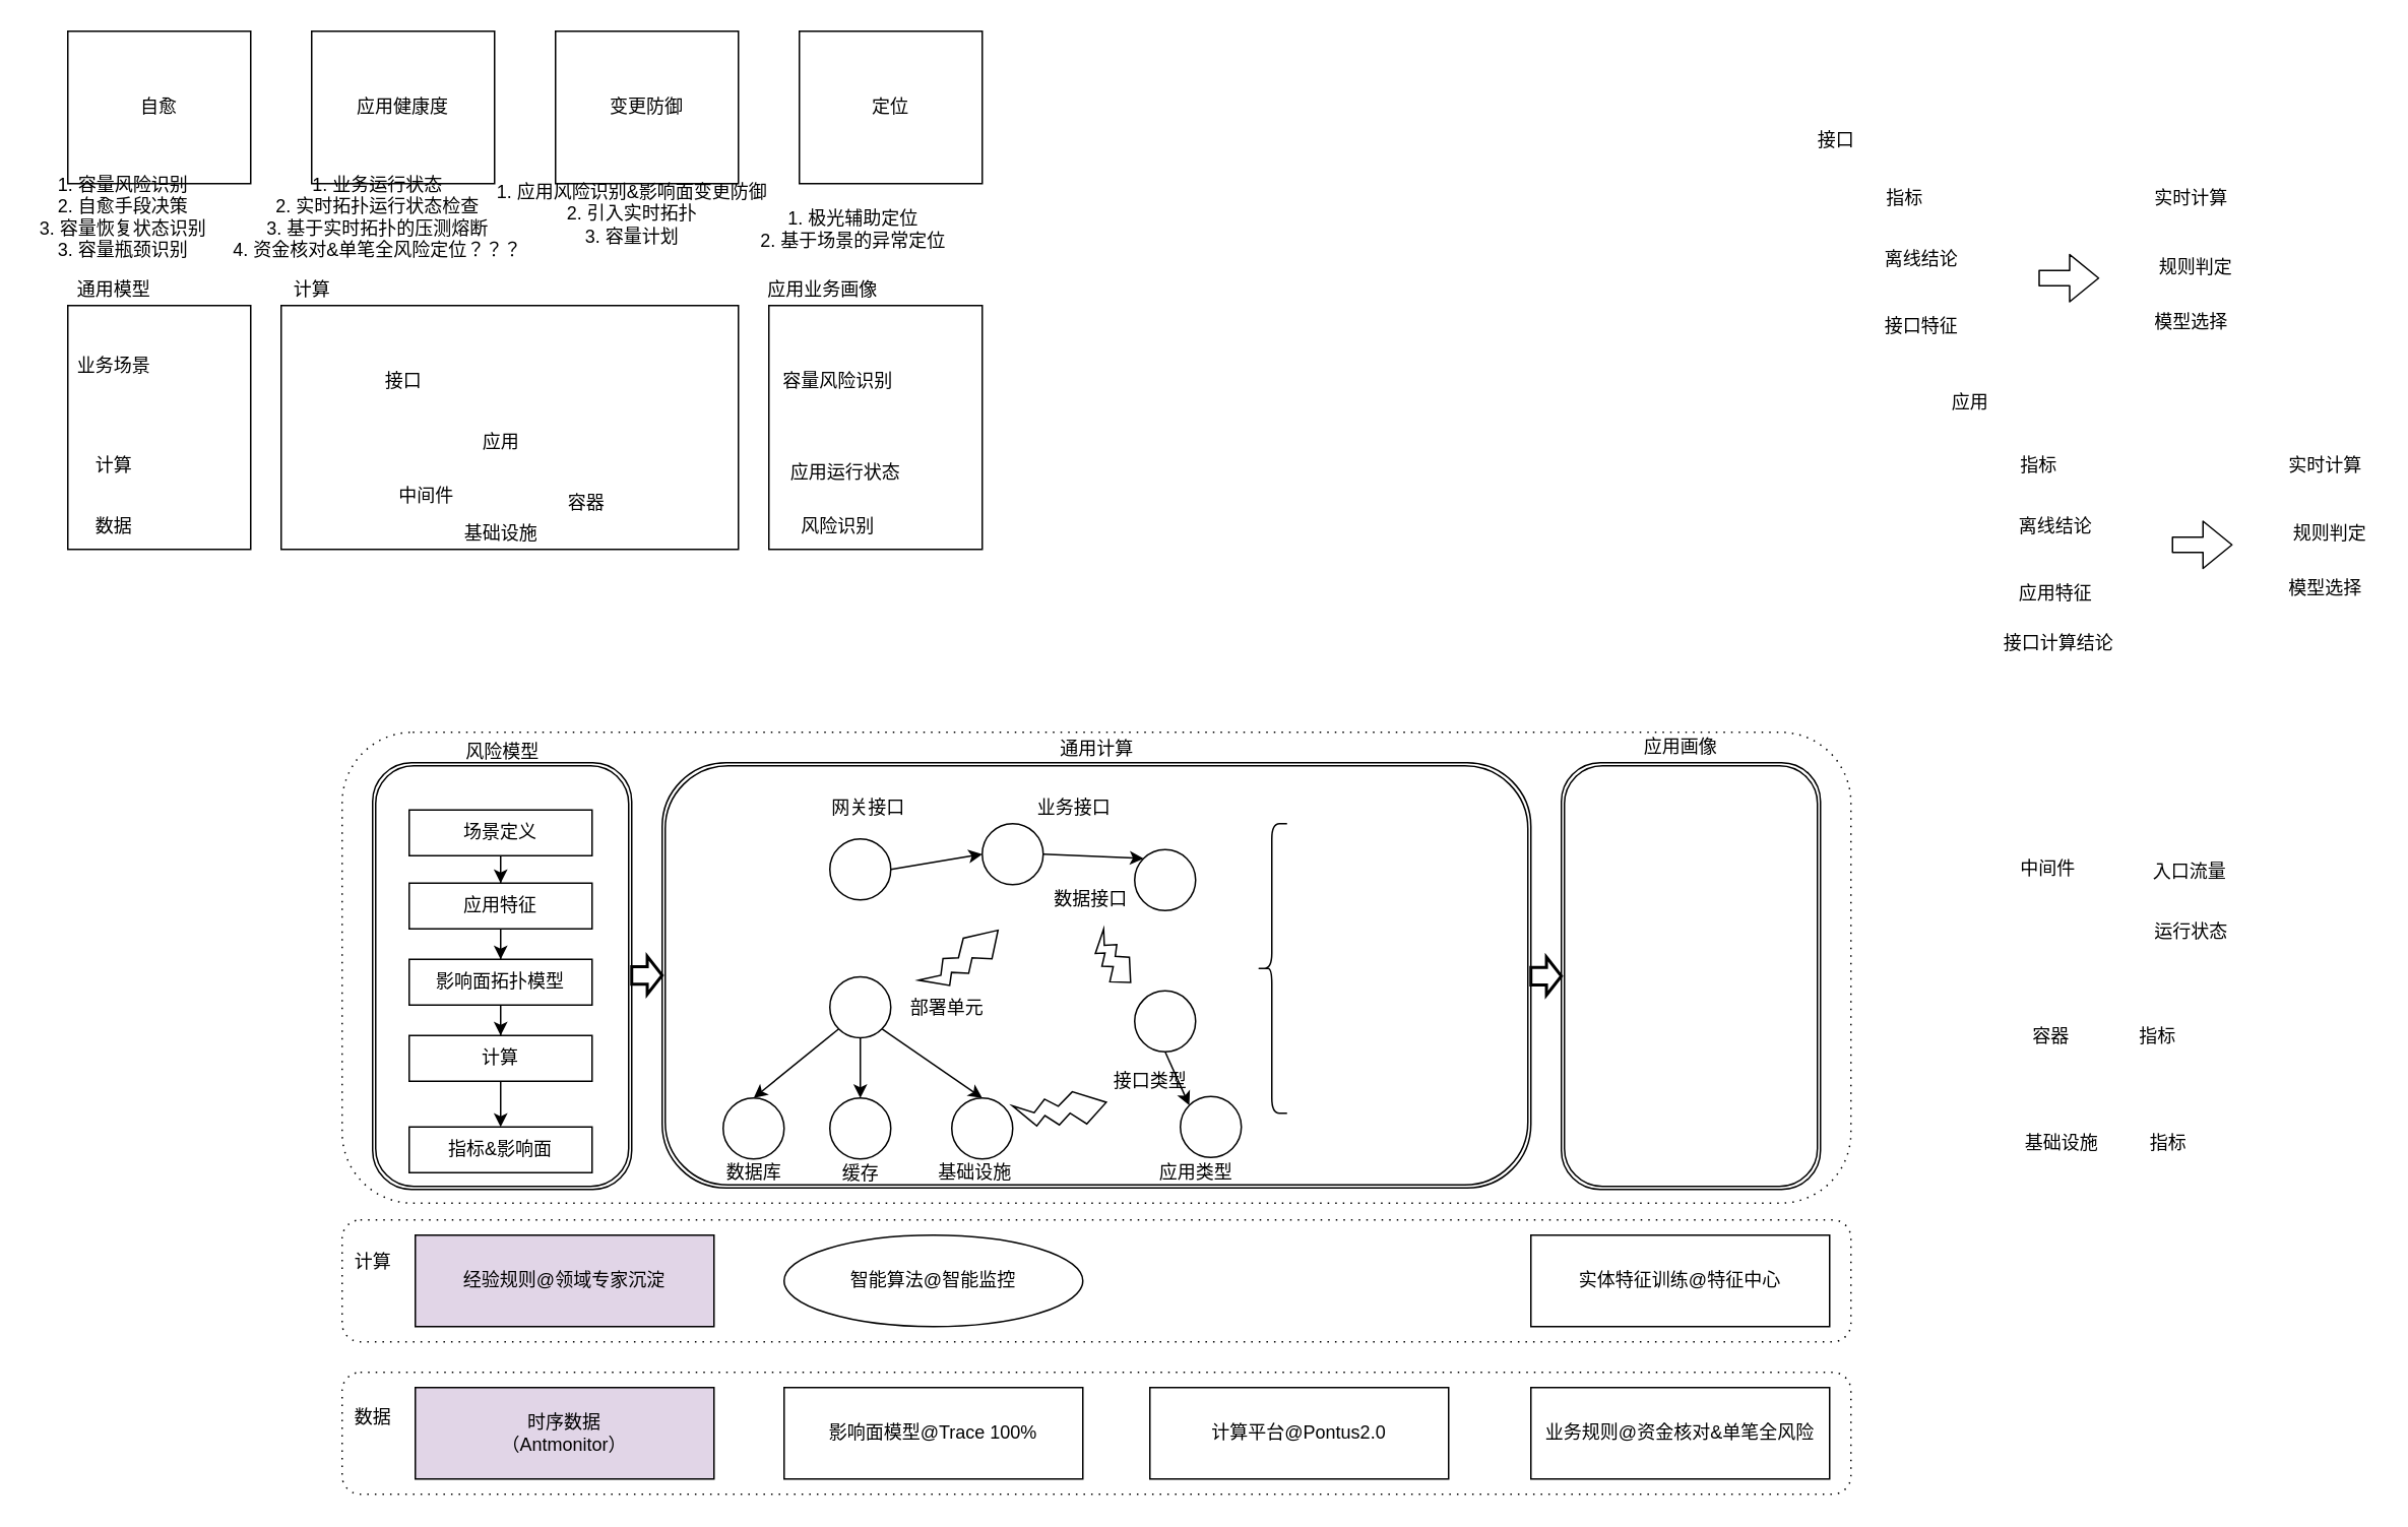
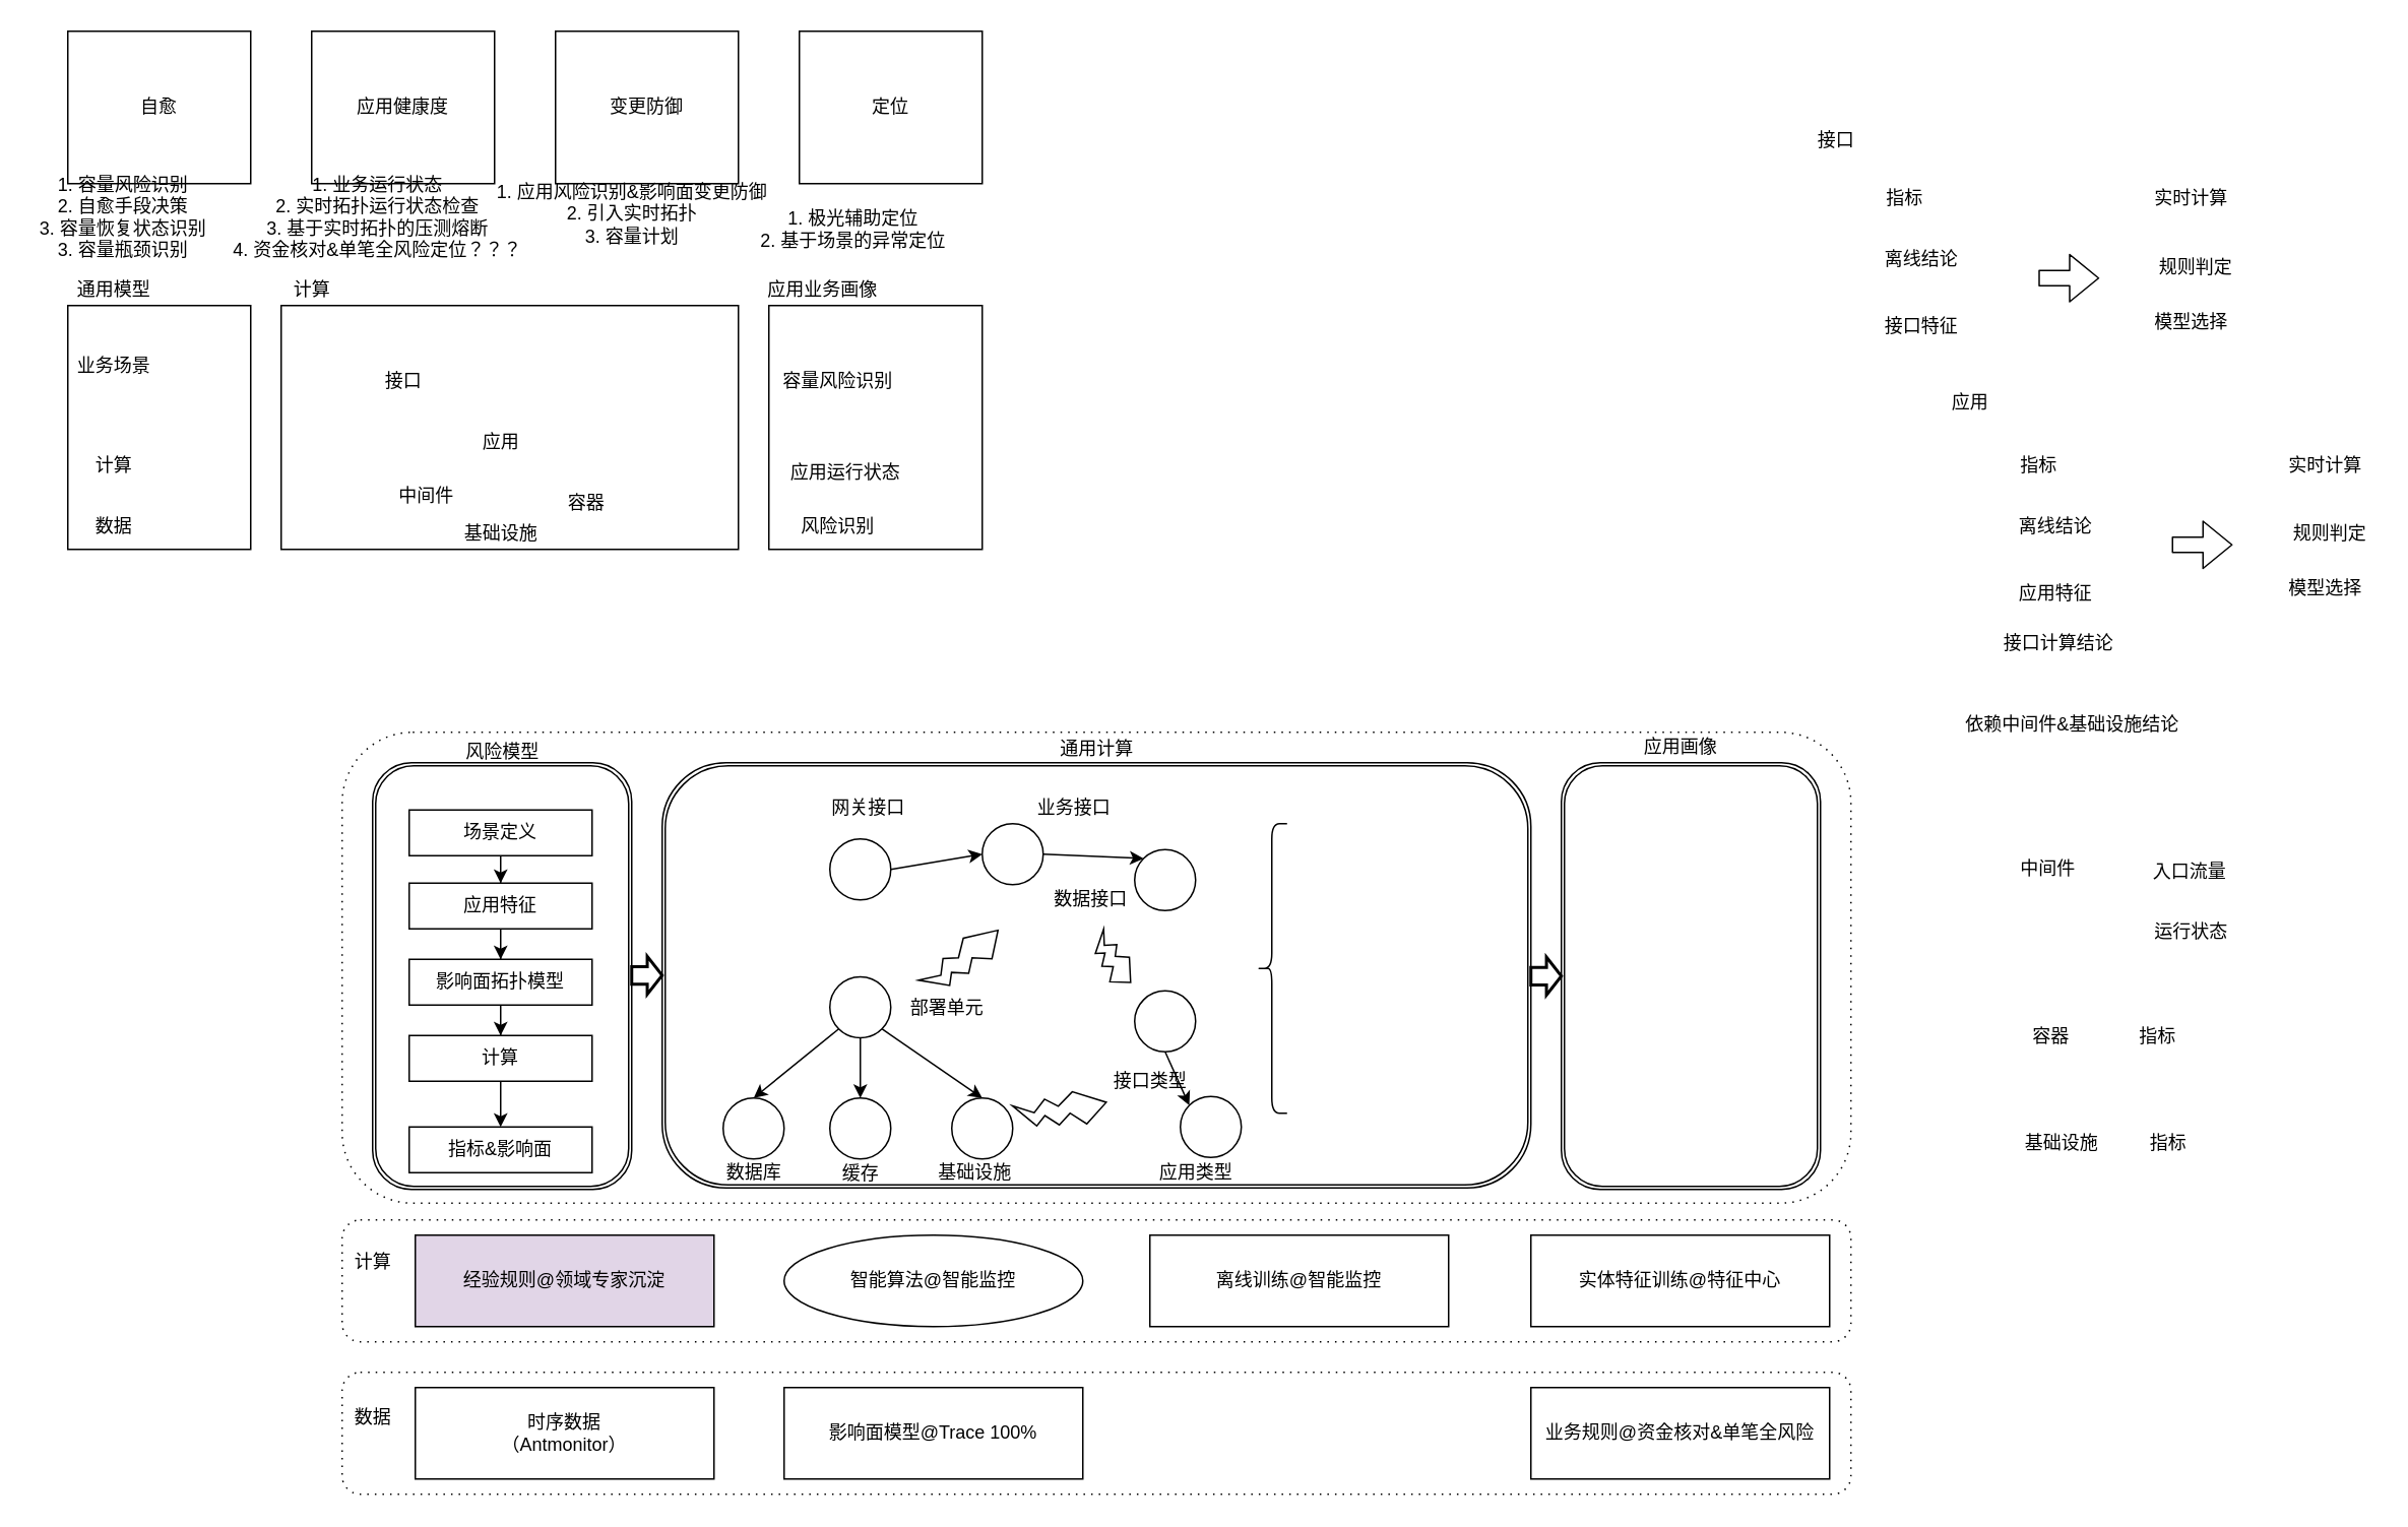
+ <mxCell id="53" value="依赖中间件&amp;amp;基础设施结论" style="text;html=1;align=center;verticalAlign=middle;resizable=0;points=[];autosize=1;" vertex="1" parent="1"><mxGeometry x="1278.5" y="465" width="160" height="20" as="geometry" /></mxCell>
+ <mxCell id="10" value="离线训练@智能监控" style="rounded=0;whiteSpace=wrap;html=1;" parent="1" vertex="1"><mxGeometry x="754" y="810" width="196" height="60" as="geometry" /></mxCell>
- <mxCell id="5" value="时序数据&lt;br&gt;（Antmonitor）" style="rounded=0;whiteSpace=wrap;html=1;fillColor=#e1d5e7;" parent="1" vertex="1"><mxGeometry x="272" y="910" width="196" height="60" as="geometry" /></mxCell>
+ <mxCell id="5" value="时序数据&lt;br&gt;（Antmonitor）" style="rounded=0;whiteSpace=wrap;html=1;" parent="1" vertex="1"><mxGeometry x="272" y="910" width="196" height="60" as="geometry" /></mxCell>
- <mxCell id="7" value="计算平台@Pontus2.0" style="rounded=0;whiteSpace=wrap;html=1;" parent="1" vertex="1"><mxGeometry x="754" y="910" width="196" height="60" as="geometry" /></mxCell>
